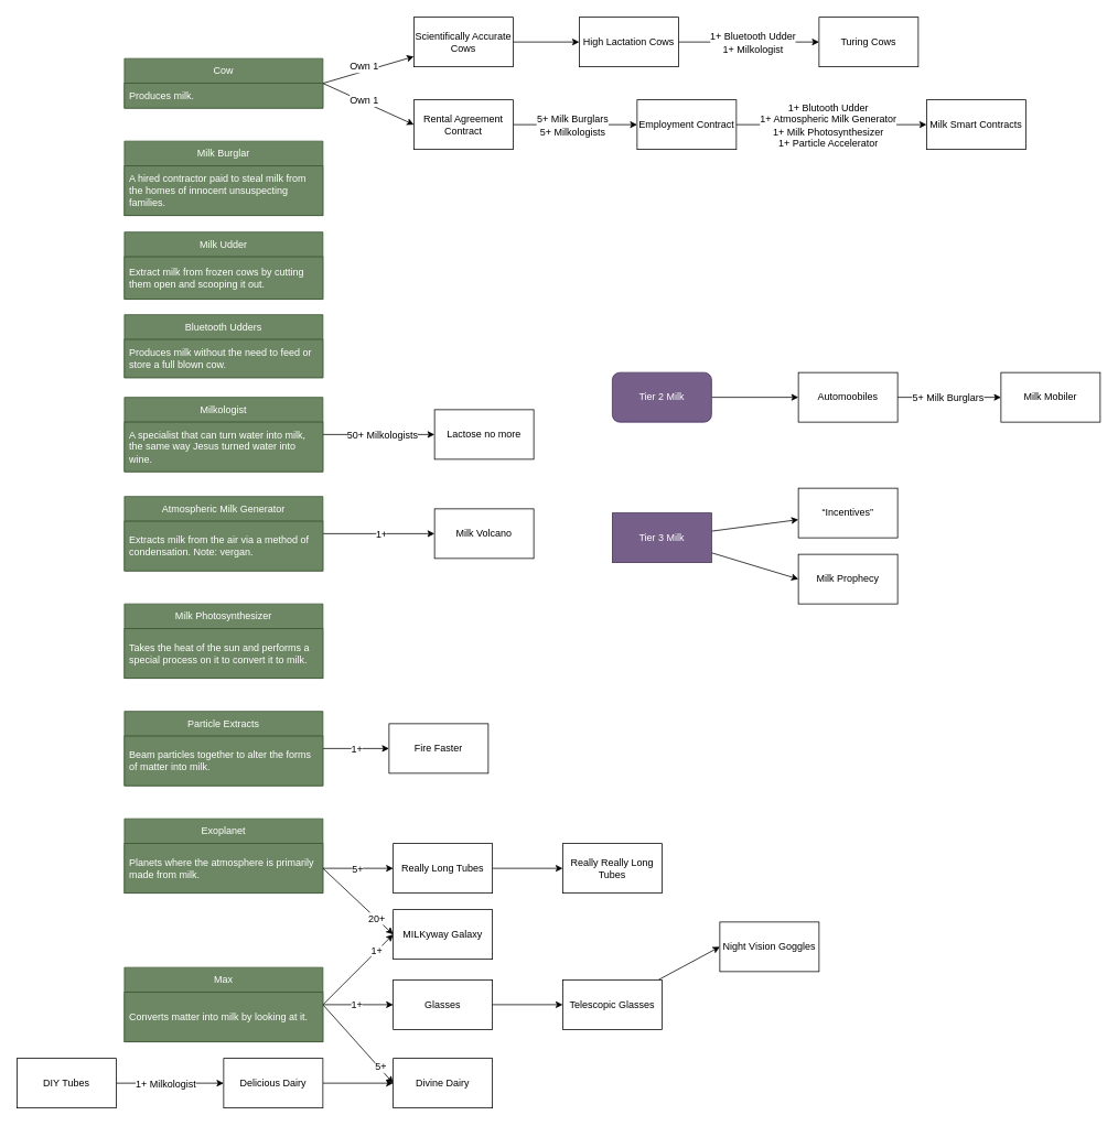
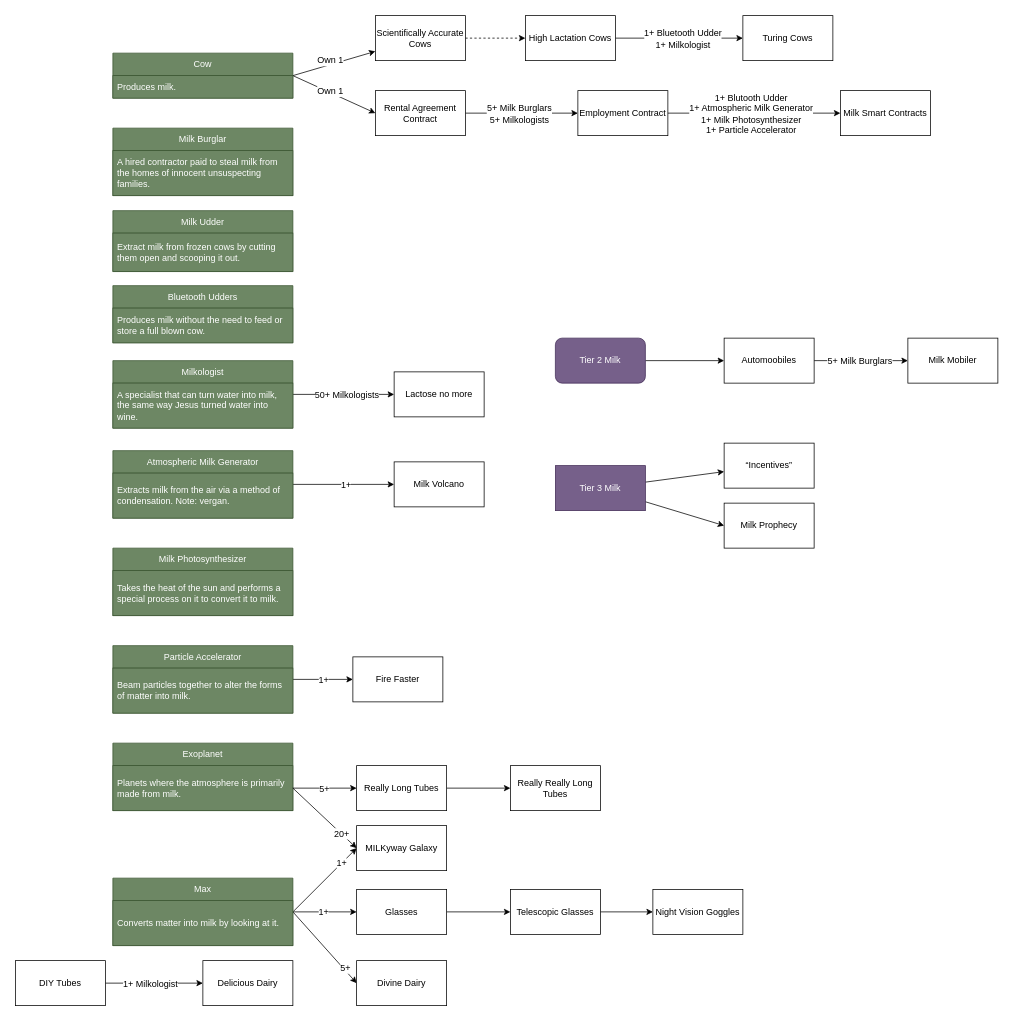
- <mxCell id="41" style="edgeStyle=none;html=1;entryX=0;entryY=0.5;entryDx=0;entryDy=0;fontSize=12;" parent="1" source="42" target="48" edge="1"><mxGeometry relative="1" as="geometry" /></mxCell>
+ <mxCell id="41" style="edgeStyle=none;html=1;entryX=0;entryY=0.5;entryDx=0;entryDy=0;fontSize=12;dashed=1;" parent="1" source="42" target="48" edge="1"><mxGeometry relative="1" as="geometry" /></mxCell>
- <mxCell id="26" value="Particle Extracts" style="swimlane;fontStyle=0;childLayout=stackLayout;horizontal=1;startSize=30;horizontalStack=0;resizeParent=1;resizeParentMax=0;resizeLast=0;collapsible=1;marginBottom=0;whiteSpace=wrap;html=1;swimlaneLine=1;swimlaneHead=1;connectable=1;dropTarget=1;autosize=0;fixedWidth=0;movableLabel=0;treeFolding=0;treeMoving=0;pointerEvents=1;moveCells=0;enumerate=0;comic=0;fillColor=#6d8764;fontColor=#ffffff;strokeColor=#3A5431;" parent="1" vertex="1"><mxGeometry x="150" y="860" width="240" height="90" as="geometry"><mxRectangle x="40" y="470" width="100" height="30" as="alternateBounds" /></mxGeometry></mxCell>
+ <mxCell id="26" value="Particle Accelerator" style="swimlane;fontStyle=0;childLayout=stackLayout;horizontal=1;startSize=30;horizontalStack=0;resizeParent=1;resizeParentMax=0;resizeLast=0;collapsible=1;marginBottom=0;whiteSpace=wrap;html=1;swimlaneLine=1;swimlaneHead=1;connectable=1;dropTarget=1;autosize=0;fixedWidth=0;movableLabel=0;treeFolding=0;treeMoving=0;pointerEvents=1;moveCells=0;enumerate=0;comic=0;fillColor=#6d8764;fontColor=#ffffff;strokeColor=#3A5431;" parent="1" vertex="1"><mxGeometry x="150" y="860" width="240" height="90" as="geometry"><mxRectangle x="40" y="470" width="100" height="30" as="alternateBounds" /></mxGeometry></mxCell>
- <mxCell id="69" value="Night Vision Goggles" style="rounded=0;whiteSpace=wrap;html=1;glass=0;comic=0;pointerEvents=1;strokeColor=default;fontSize=12;fillColor=default;" parent="1" vertex="1"><mxGeometry x="870" y="1115" width="120" height="60" as="geometry" /></mxCell>
+ <mxCell id="69" value="Night Vision Goggles" style="rounded=0;whiteSpace=wrap;html=1;glass=0;comic=0;pointerEvents=1;strokeColor=default;fontSize=12;fillColor=default;" parent="1" vertex="1"><mxGeometry x="870" y="1185" width="120" height="60" as="geometry" /></mxCell>
- <mxCell id="49" style="edgeStyle=none;html=1;exitX=1;exitY=0.5;exitDx=0;exitDy=0;entryX=0;entryY=0.5;entryDx=0;entryDy=0;fontSize=12;" parent="1" source="50" target="74" edge="1"><mxGeometry relative="1" as="geometry" /></mxCell>
